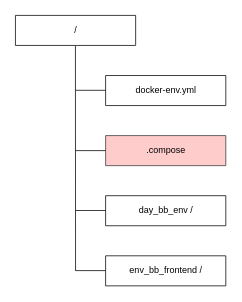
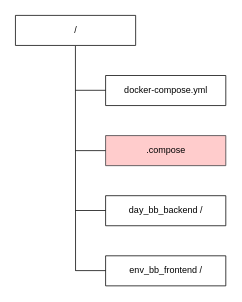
- <mxCell id="3" value="docker-env.yml" style="verticalLabelPosition=middle;verticalAlign=middle;html=1;shape=mxgraph.basic.rect;fillColor2=none;strokeWidth=1;size=20;indent=5;labelPosition=center;align=center;" vertex="1" parent="1"><mxGeometry x="140" y="100" width="160" height="40" as="geometry" /></mxCell>
+ <mxCell id="3" value="docker-compose.yml" style="verticalLabelPosition=middle;verticalAlign=middle;html=1;shape=mxgraph.basic.rect;fillColor2=none;strokeWidth=1;size=20;indent=5;labelPosition=center;align=center;" vertex="1" parent="1"><mxGeometry x="140" y="100" width="160" height="40" as="geometry" /></mxCell>
- <mxCell id="5" value="day_bb_env /" style="verticalLabelPosition=middle;verticalAlign=middle;html=1;shape=mxgraph.basic.rect;fillColor2=none;strokeWidth=1;size=20;indent=5;labelPosition=center;align=center;" vertex="1" parent="1"><mxGeometry x="140" y="260" width="160" height="40" as="geometry" /></mxCell>
+ <mxCell id="5" value="day_bb_backend /" style="verticalLabelPosition=middle;verticalAlign=middle;html=1;shape=mxgraph.basic.rect;fillColor2=none;strokeWidth=1;size=20;indent=5;labelPosition=center;align=center;" vertex="1" parent="1"><mxGeometry x="140" y="260" width="160" height="40" as="geometry" /></mxCell>
